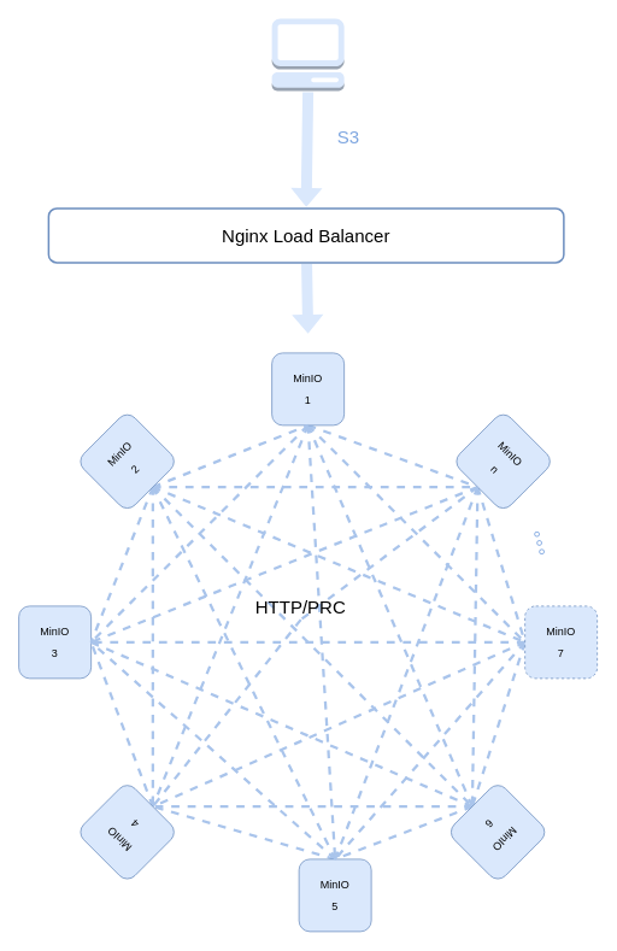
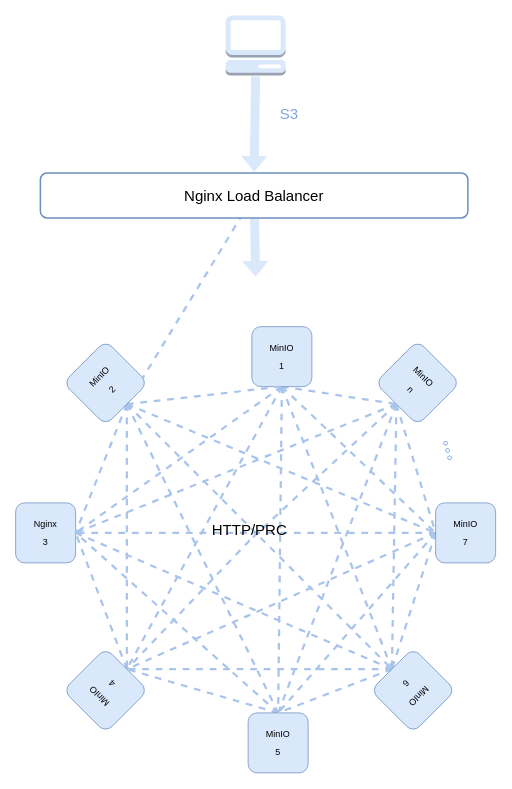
- <mxCell id="17" value="&lt;p style=&quot;line-height: 2&quot;&gt;MinIO&lt;br&gt;1&lt;/p&gt;" style="rounded=1;whiteSpace=wrap;html=1;fillColor=#dae8fc;strokeColor=#6c8ebf;gradientColor=none;" vertex="1" parent="1"><mxGeometry x="300" y="390" width="80" height="80" as="geometry" /></mxCell>
+ <mxCell id="17" value="&lt;p style=&quot;line-height: 2&quot;&gt;MinIO&lt;br&gt;1&lt;/p&gt;" style="rounded=1;whiteSpace=wrap;html=1;fillColor=#dae8fc;strokeColor=#6c8ebf;gradientColor=none;" vertex="1" parent="1"><mxGeometry x="335" y="435" width="80" height="80" as="geometry" /></mxCell>
- <mxCell id="19" style="edgeStyle=none;rounded=1;orthogonalLoop=1;jettySize=auto;html=1;exitX=0.5;exitY=1;exitDx=0;exitDy=0;entryX=0.5;entryY=1;entryDx=0;entryDy=0;dashed=1;endArrow=none;endFill=0;strokeWidth=3;fillColor=#dae8fc;strokeColor=#A9C4EB;" edge="1" parent="1" source="25" target="31"><mxGeometry relative="1" as="geometry" /></mxCell>
+ <mxCell id="19" style="edgeStyle=none;rounded=1;orthogonalLoop=1;jettySize=auto;html=1;exitX=0.5;exitY=1;exitDx=0;exitDy=0;dashed=1;endArrow=none;endFill=0;strokeWidth=3;fillColor=#dae8fc;strokeColor=#A9C4EB;" edge="1" parent="1" source="25" target="44"><mxGeometry relative="1" as="geometry" /></mxCell>
- <mxCell id="39" value="&lt;font style=&quot;font-size: 20px&quot;&gt;HTTP/PRC&lt;/font&gt;" style="text;html=1;strokeColor=none;fillColor=none;align=center;verticalAlign=middle;whiteSpace=wrap;rounded=1;fontFamily=Helvetica;fontSize=11;fontColor=default;" vertex="1" parent="1"><mxGeometry x="302" y="655" width="60" height="30" as="geometry" /></mxCell>
+ <mxCell id="39" value="&lt;font style=&quot;font-size: 20px&quot;&gt;HTTP/PRC&lt;/font&gt;" style="text;html=1;strokeColor=none;fillColor=none;align=center;verticalAlign=middle;whiteSpace=wrap;rounded=1;fontFamily=Helvetica;fontSize=11;fontColor=default;" vertex="1" parent="1"><mxGeometry x="302" y="690" width="60" height="30" as="geometry" /></mxCell>
- <mxCell id="2" value="&lt;p style=&quot;line-height: 2&quot;&gt;MinIO&lt;br&gt;3&lt;/p&gt;" style="rounded=1;whiteSpace=wrap;html=1;fillColor=#dae8fc;strokeColor=#6c8ebf;gradientColor=none;" vertex="1" parent="1"><mxGeometry x="20" y="670" width="80" height="80" as="geometry" /></mxCell>
+ <mxCell id="2" value="&lt;p style=&quot;line-height: 2&quot;&gt;Nginx&lt;br&gt;3&lt;/p&gt;" style="rounded=1;whiteSpace=wrap;html=1;fillColor=#dae8fc;strokeColor=#6c8ebf;gradientColor=none;" vertex="1" parent="1"><mxGeometry x="20" y="670" width="80" height="80" as="geometry" /></mxCell>
- <mxCell id="7" value="&lt;p style=&quot;line-height: 2&quot;&gt;MinIO&lt;br&gt;7&lt;/p&gt;" style="rounded=1;whiteSpace=wrap;html=1;fillColor=#dae8fc;strokeColor=#6c8ebf;gradientColor=none;dashed=1;" vertex="1" parent="1"><mxGeometry x="580" y="670" width="80" height="80" as="geometry" /></mxCell>
+ <mxCell id="7" value="&lt;p style=&quot;line-height: 2&quot;&gt;MinIO&lt;br&gt;7&lt;/p&gt;" style="rounded=1;whiteSpace=wrap;html=1;fillColor=#dae8fc;strokeColor=#6c8ebf;gradientColor=none;" vertex="1" parent="1"><mxGeometry x="580" y="670" width="80" height="80" as="geometry" /></mxCell>
